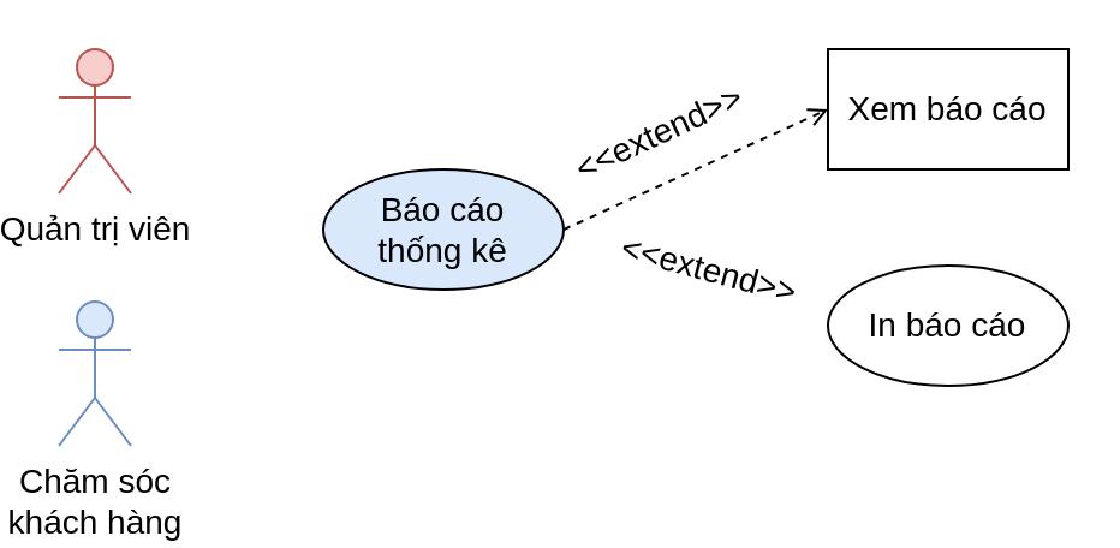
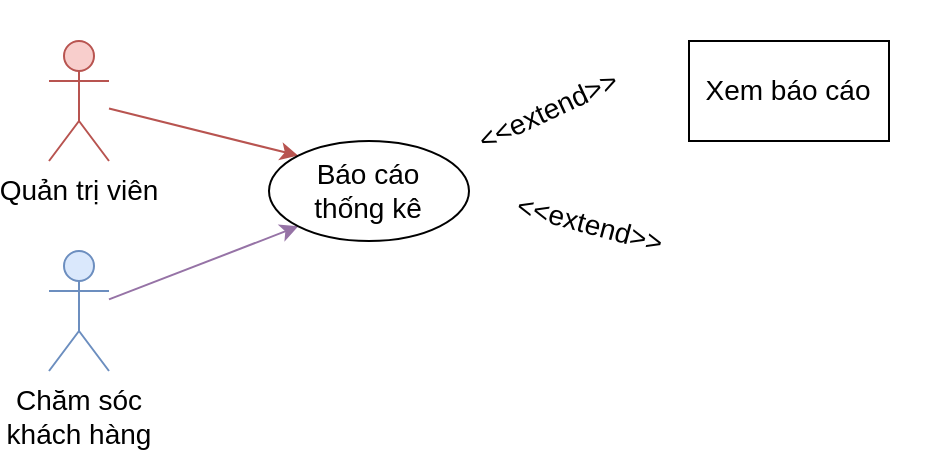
+ <mxCell id="2" style="rounded=0;orthogonalLoop=1;jettySize=auto;html=1;entryX=0;entryY=0;entryDx=0;entryDy=0;fillColor=#f8cecc;strokeColor=#b85450;" parent="1" source="3" target="7" edge="1"><mxGeometry relative="1" as="geometry" /></mxCell>
- <mxCell id="6" style="rounded=0;orthogonalLoop=1;jettySize=auto;html=1;exitX=1;exitY=0.5;exitDx=0;exitDy=0;entryX=0;entryY=0.5;entryDx=0;entryDy=0;dashed=1;endArrow=open;endFill=0;" parent="1" source="7" target="8" edge="1"><mxGeometry relative="1" as="geometry" /></mxCell>
- <mxCell id="7" value="Báo cáo&lt;br&gt;thống kê" style="ellipse;whiteSpace=wrap;html=1;fontSize=14;fillColor=#dae8fc;" parent="1" vertex="1"><mxGeometry x="130" y="70" width="100" height="50" as="geometry" /></mxCell>
+ <mxCell id="7" value="Báo cáo&lt;br&gt;thống kê" style="ellipse;whiteSpace=wrap;html=1;fontSize=14;" parent="1" vertex="1"><mxGeometry x="130" y="70" width="100" height="50" as="geometry" /></mxCell>
+ <mxCell id="4" style="rounded=0;orthogonalLoop=1;jettySize=auto;html=1;entryX=0;entryY=1;entryDx=0;entryDy=0;fillColor=#e1d5e7;strokeColor=#9673a6;" parent="1" source="5" target="7" edge="1"><mxGeometry relative="1" as="geometry" /></mxCell>
- <mxCell id="9" value="In báo cáo" style="ellipse;whiteSpace=wrap;html=1;fontSize=14;" parent="1" vertex="1"><mxGeometry x="340" y="110" width="100" height="50" as="geometry" /></mxCell>
